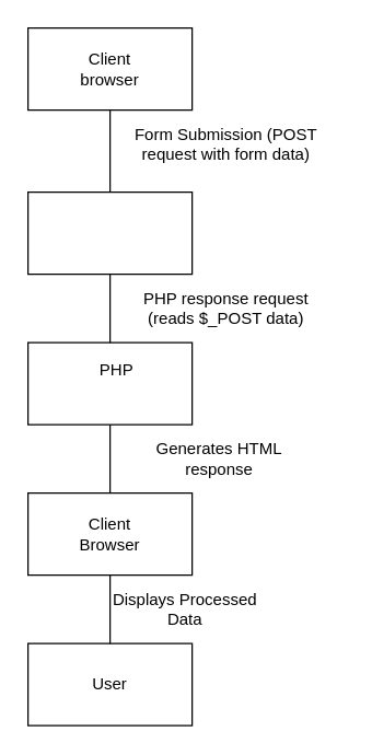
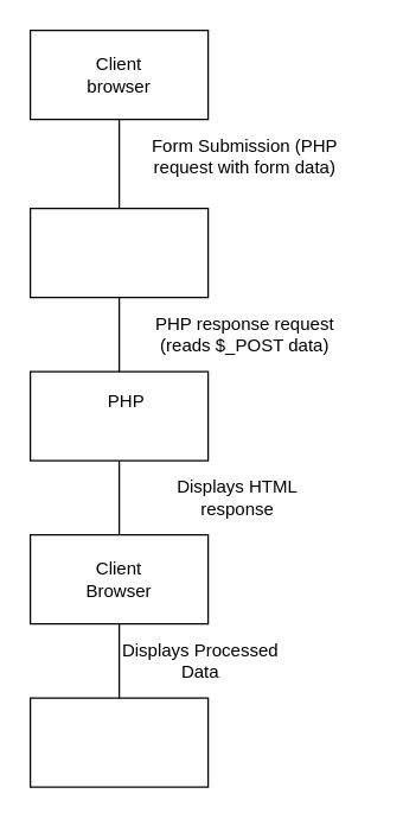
- <mxCell id="9" value="Form Submission (POST request with form data)" style="text;html=1;align=center;verticalAlign=middle;whiteSpace=wrap;rounded=0;" vertex="1" parent="1"><mxGeometry x="80" y="90" width="170" height="30" as="geometry" /></mxCell>
+ <mxCell id="9" value="Form Submission (PHP request with form data)" style="text;html=1;align=center;verticalAlign=middle;whiteSpace=wrap;rounded=0;" vertex="1" parent="1"><mxGeometry x="80" y="90" width="170" height="30" as="geometry" /></mxCell>
- <mxCell id="11" value="Generates HTML response" style="text;html=1;align=center;verticalAlign=middle;whiteSpace=wrap;rounded=0;" vertex="1" parent="1"><mxGeometry x="95" y="320" width="130" height="30" as="geometry" /></mxCell>
+ <mxCell id="11" value="Displays HTML response" style="text;html=1;align=center;verticalAlign=middle;whiteSpace=wrap;rounded=0;" vertex="1" parent="1"><mxGeometry x="95" y="320" width="130" height="30" as="geometry" /></mxCell>
- <mxCell id="18" value="User" style="text;html=1;align=center;verticalAlign=middle;whiteSpace=wrap;rounded=0;" vertex="1" parent="1"><mxGeometry x="50" y="485" width="60" height="30" as="geometry" /></mxCell>
